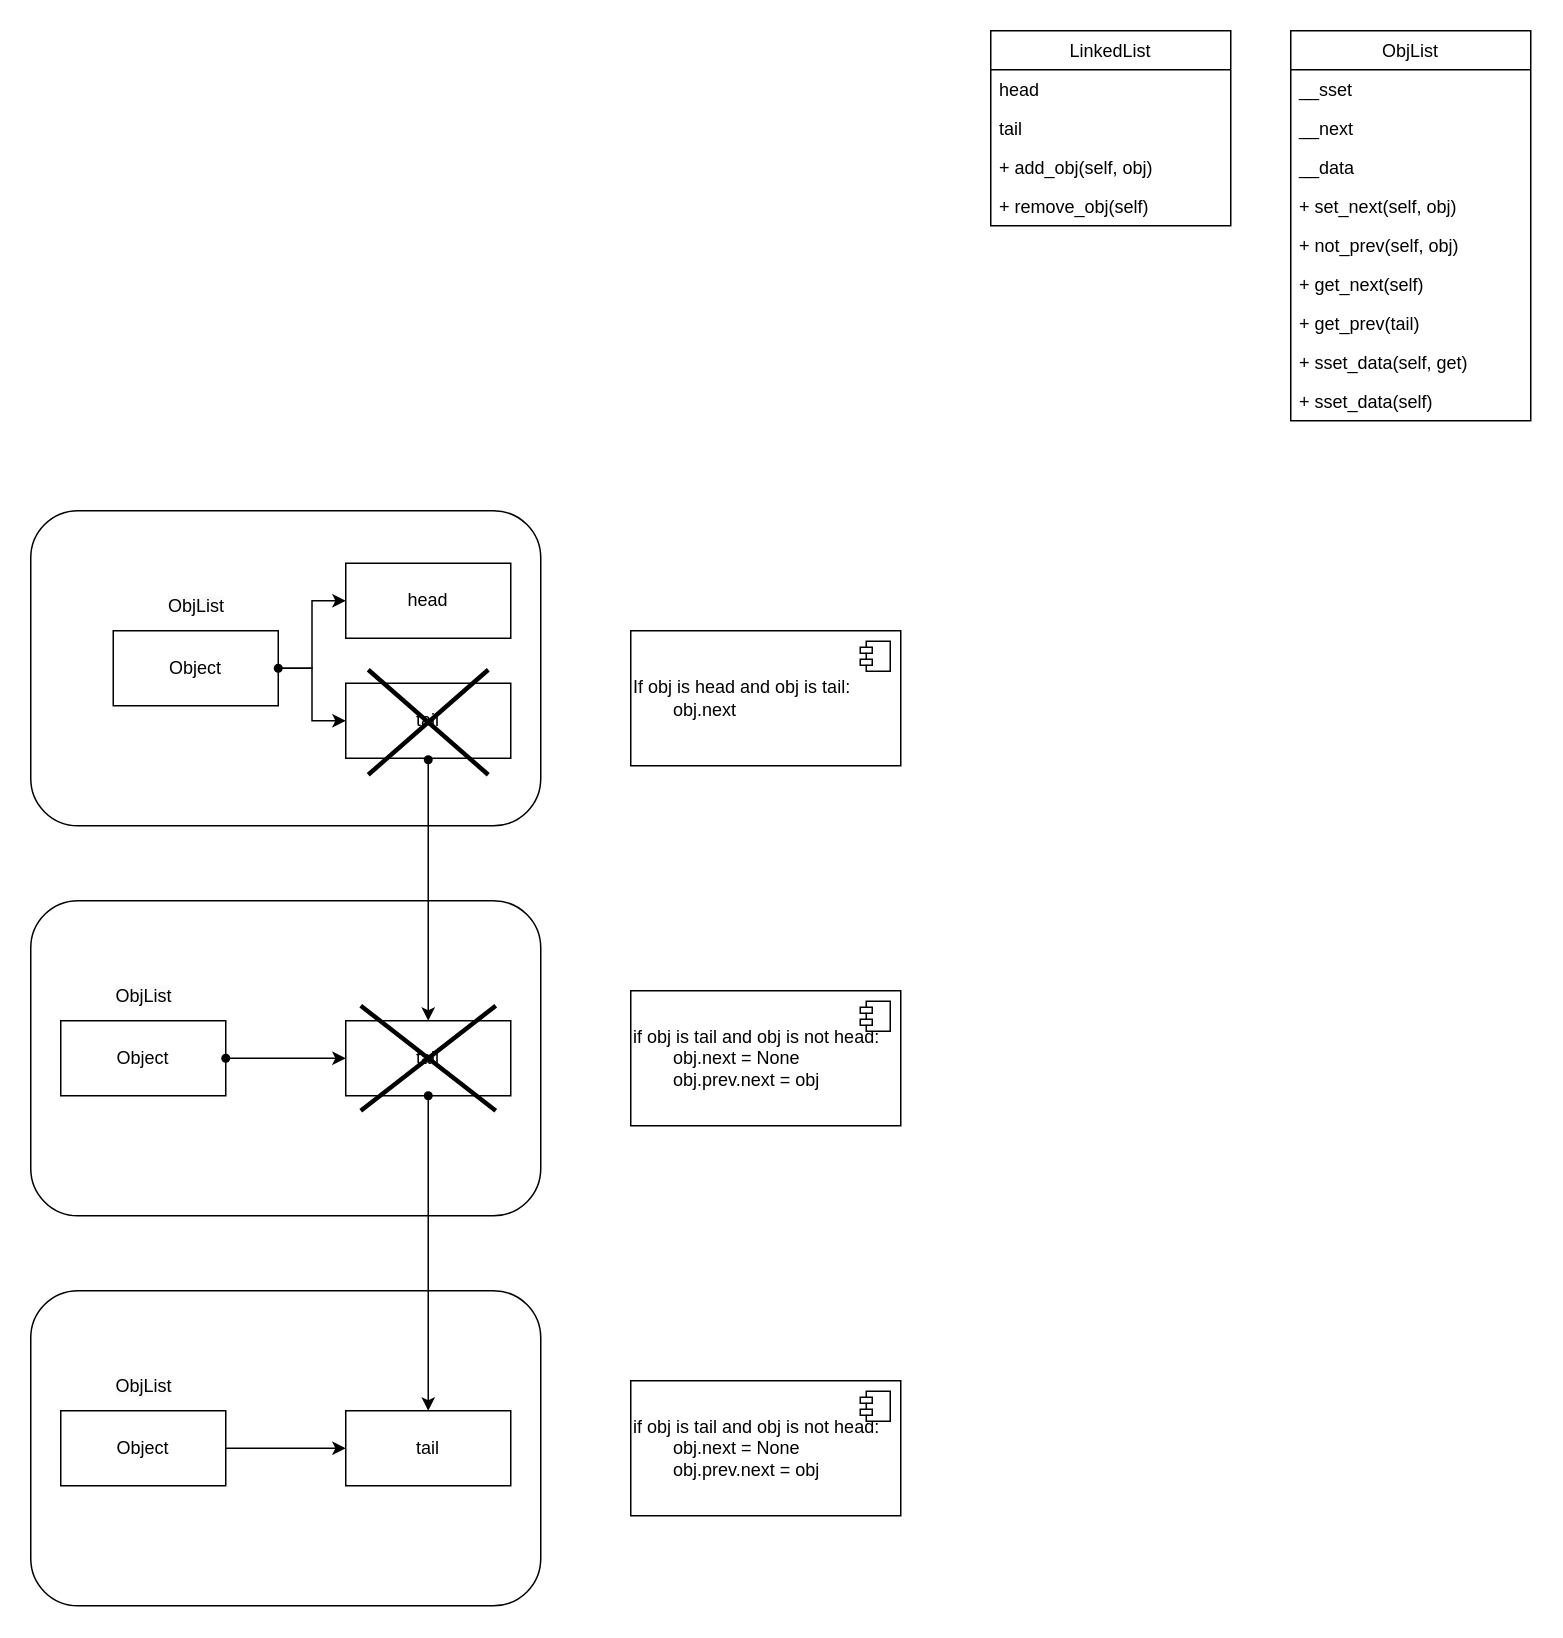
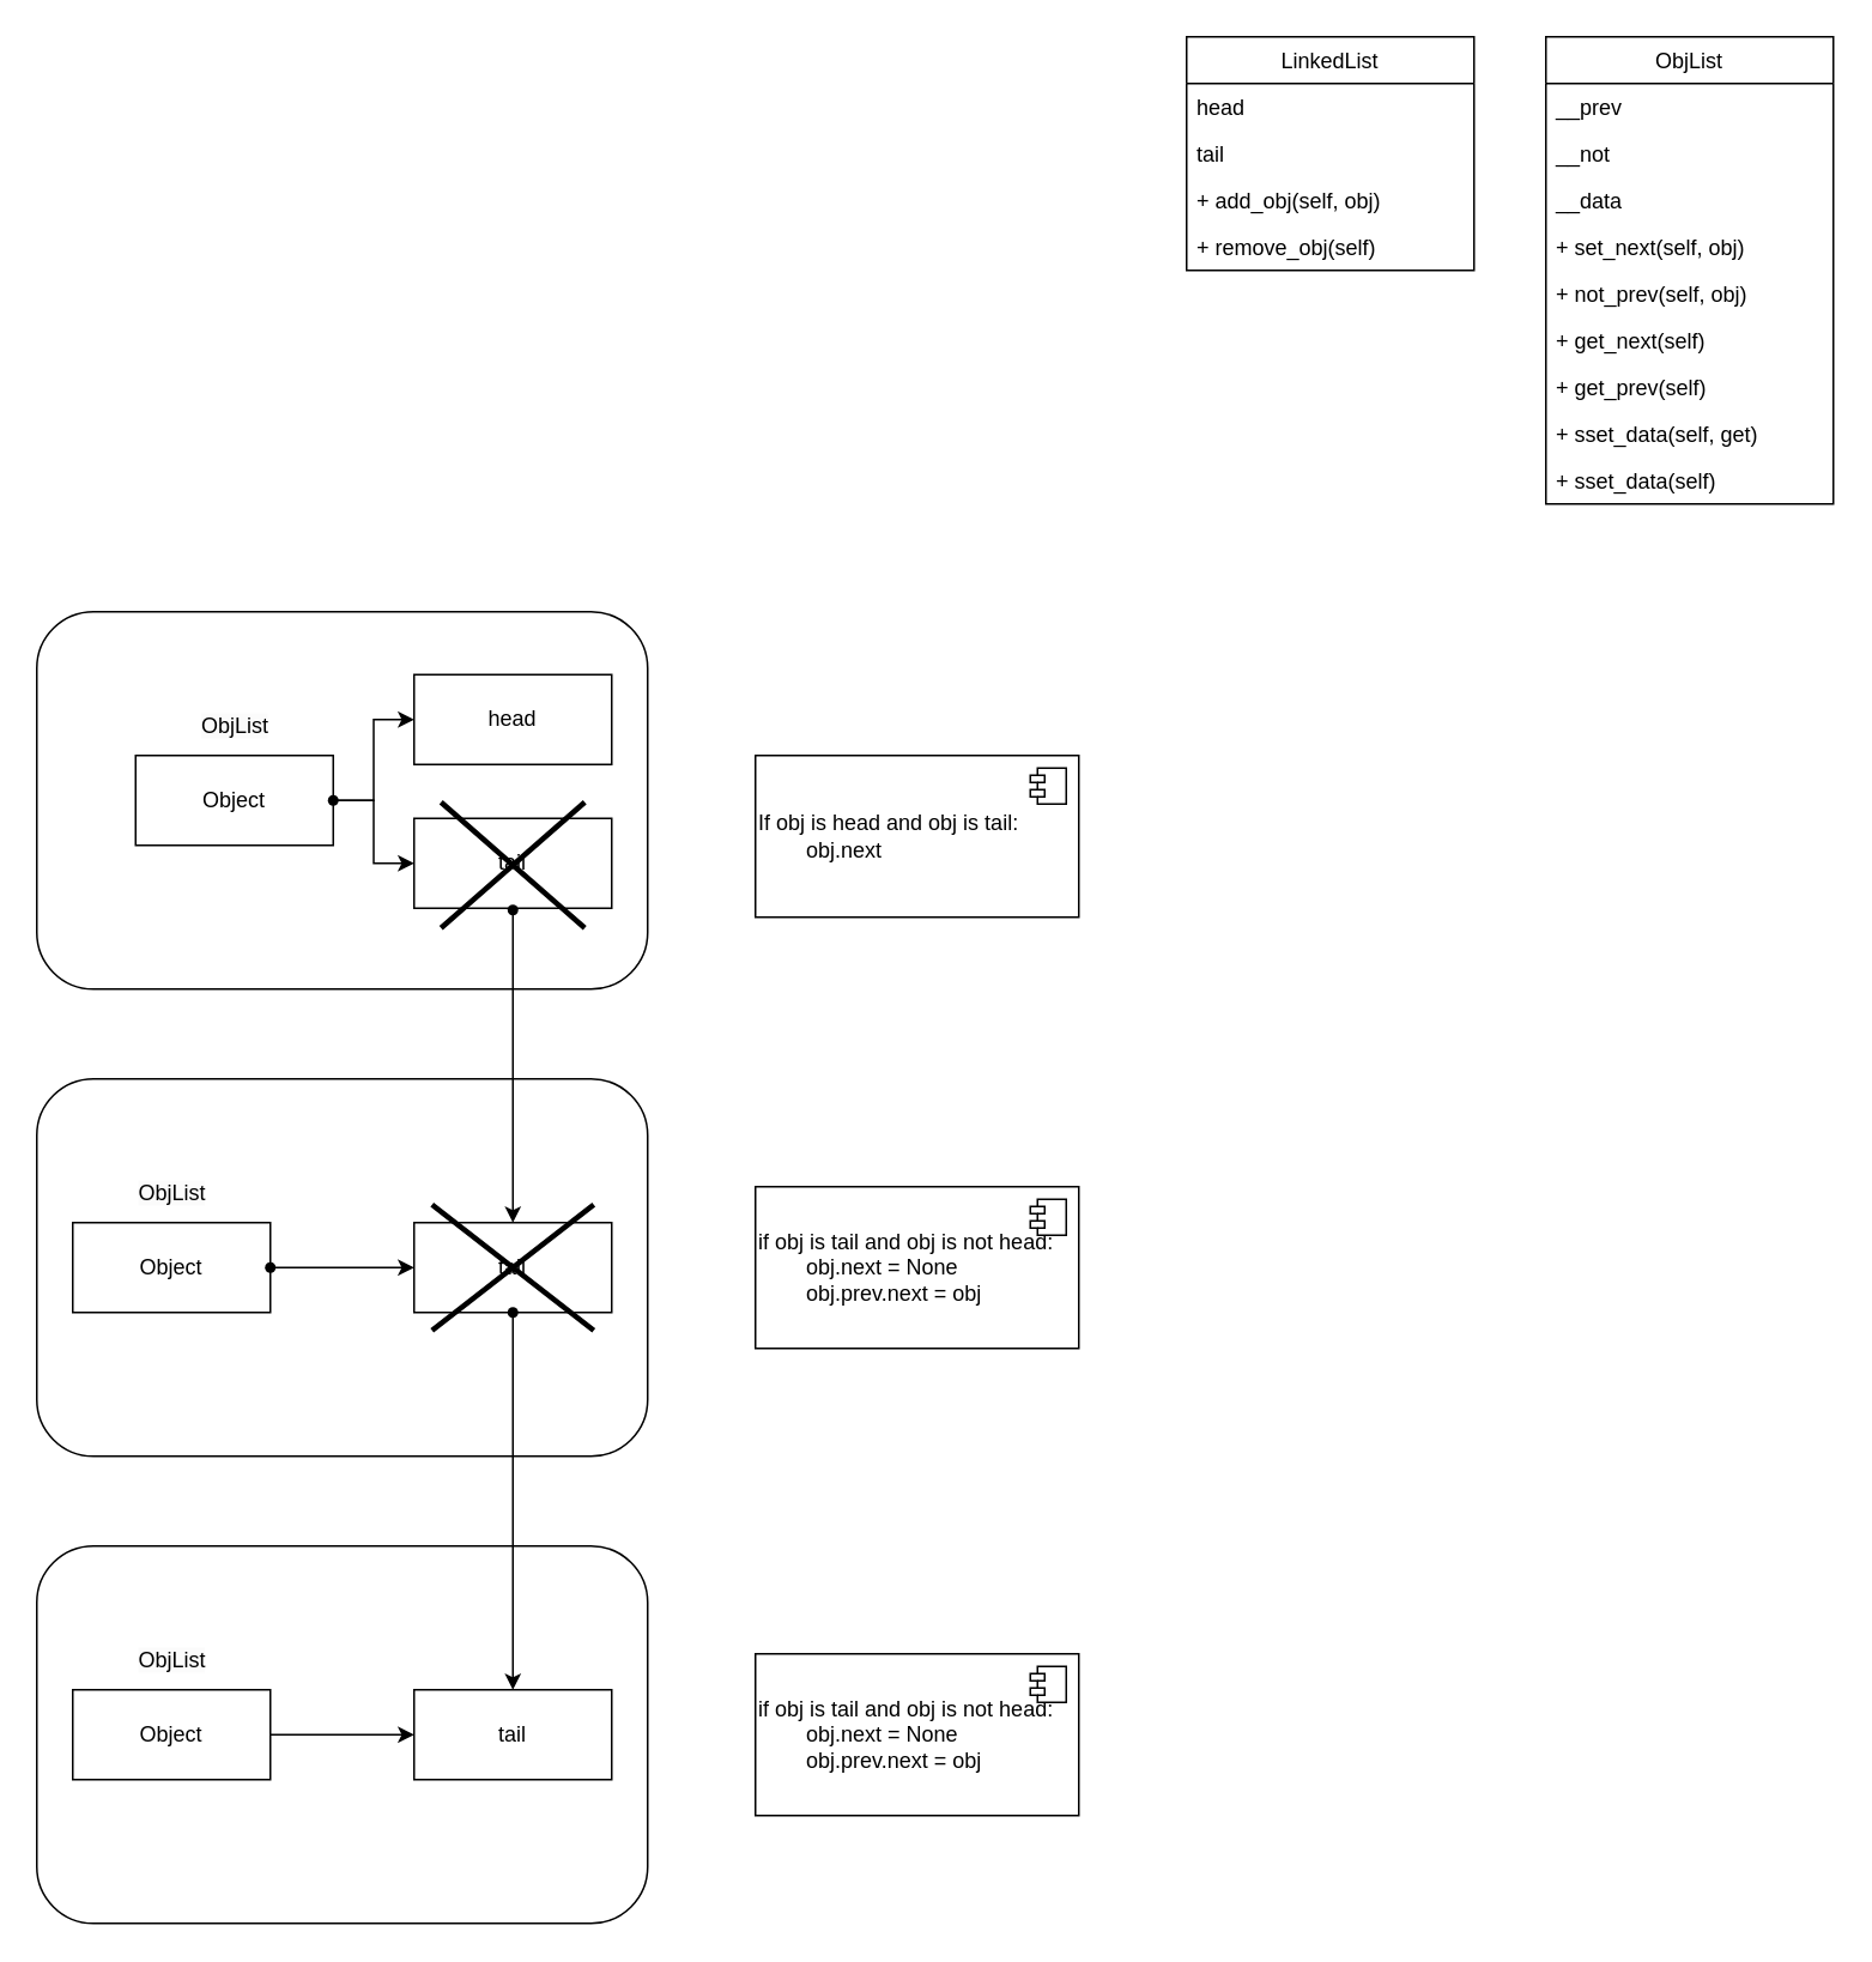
- <mxCell id="11" value="__sset" style="text;strokeColor=none;fillColor=none;align=left;verticalAlign=top;spacingLeft=4;spacingRight=4;overflow=hidden;rotatable=0;points=[[0,0.5],[1,0.5]];portConstraint=eastwest;" parent="10" vertex="1"><mxGeometry y="26" width="160" height="26" as="geometry" /></mxCell>
+ <mxCell id="11" value="__prev" style="text;strokeColor=none;fillColor=none;align=left;verticalAlign=top;spacingLeft=4;spacingRight=4;overflow=hidden;rotatable=0;points=[[0,0.5],[1,0.5]];portConstraint=eastwest;" parent="10" vertex="1"><mxGeometry y="26" width="160" height="26" as="geometry" /></mxCell>
- <mxCell id="12" value="__next" style="text;strokeColor=none;fillColor=none;align=left;verticalAlign=top;spacingLeft=4;spacingRight=4;overflow=hidden;rotatable=0;points=[[0,0.5],[1,0.5]];portConstraint=eastwest;" parent="10" vertex="1"><mxGeometry y="52" width="160" height="26" as="geometry" /></mxCell>
+ <mxCell id="12" value="__not" style="text;strokeColor=none;fillColor=none;align=left;verticalAlign=top;spacingLeft=4;spacingRight=4;overflow=hidden;rotatable=0;points=[[0,0.5],[1,0.5]];portConstraint=eastwest;" parent="10" vertex="1"><mxGeometry y="52" width="160" height="26" as="geometry" /></mxCell>
- <mxCell id="17" value="+ get_prev(tail)" style="text;strokeColor=none;fillColor=none;align=left;verticalAlign=top;spacingLeft=4;spacingRight=4;overflow=hidden;rotatable=0;points=[[0,0.5],[1,0.5]];portConstraint=eastwest;" parent="10" vertex="1"><mxGeometry y="182" width="160" height="26" as="geometry" /></mxCell>
+ <mxCell id="17" value="+ get_prev(self)" style="text;strokeColor=none;fillColor=none;align=left;verticalAlign=top;spacingLeft=4;spacingRight=4;overflow=hidden;rotatable=0;points=[[0,0.5],[1,0.5]];portConstraint=eastwest;" parent="10" vertex="1"><mxGeometry y="182" width="160" height="26" as="geometry" /></mxCell>
